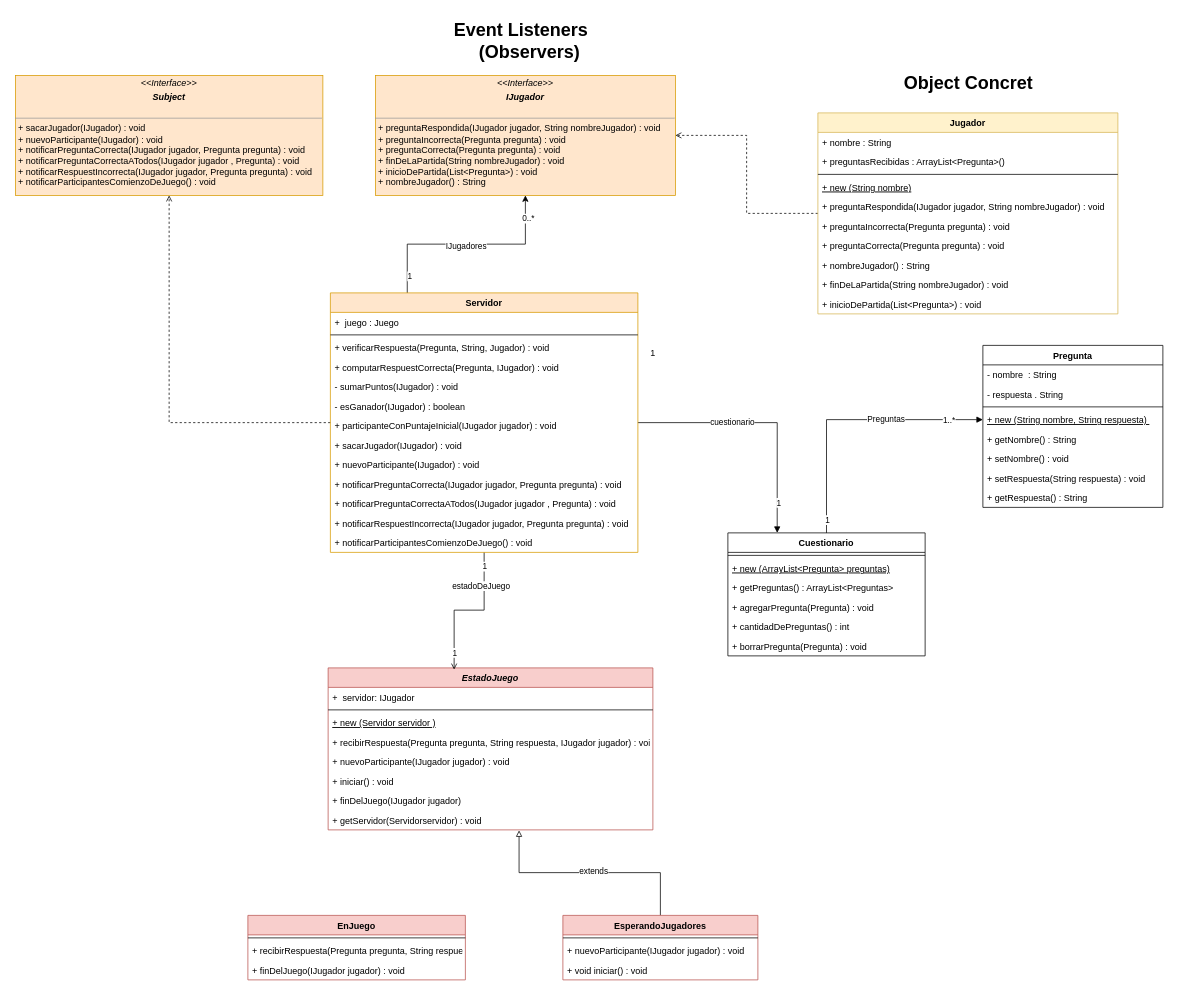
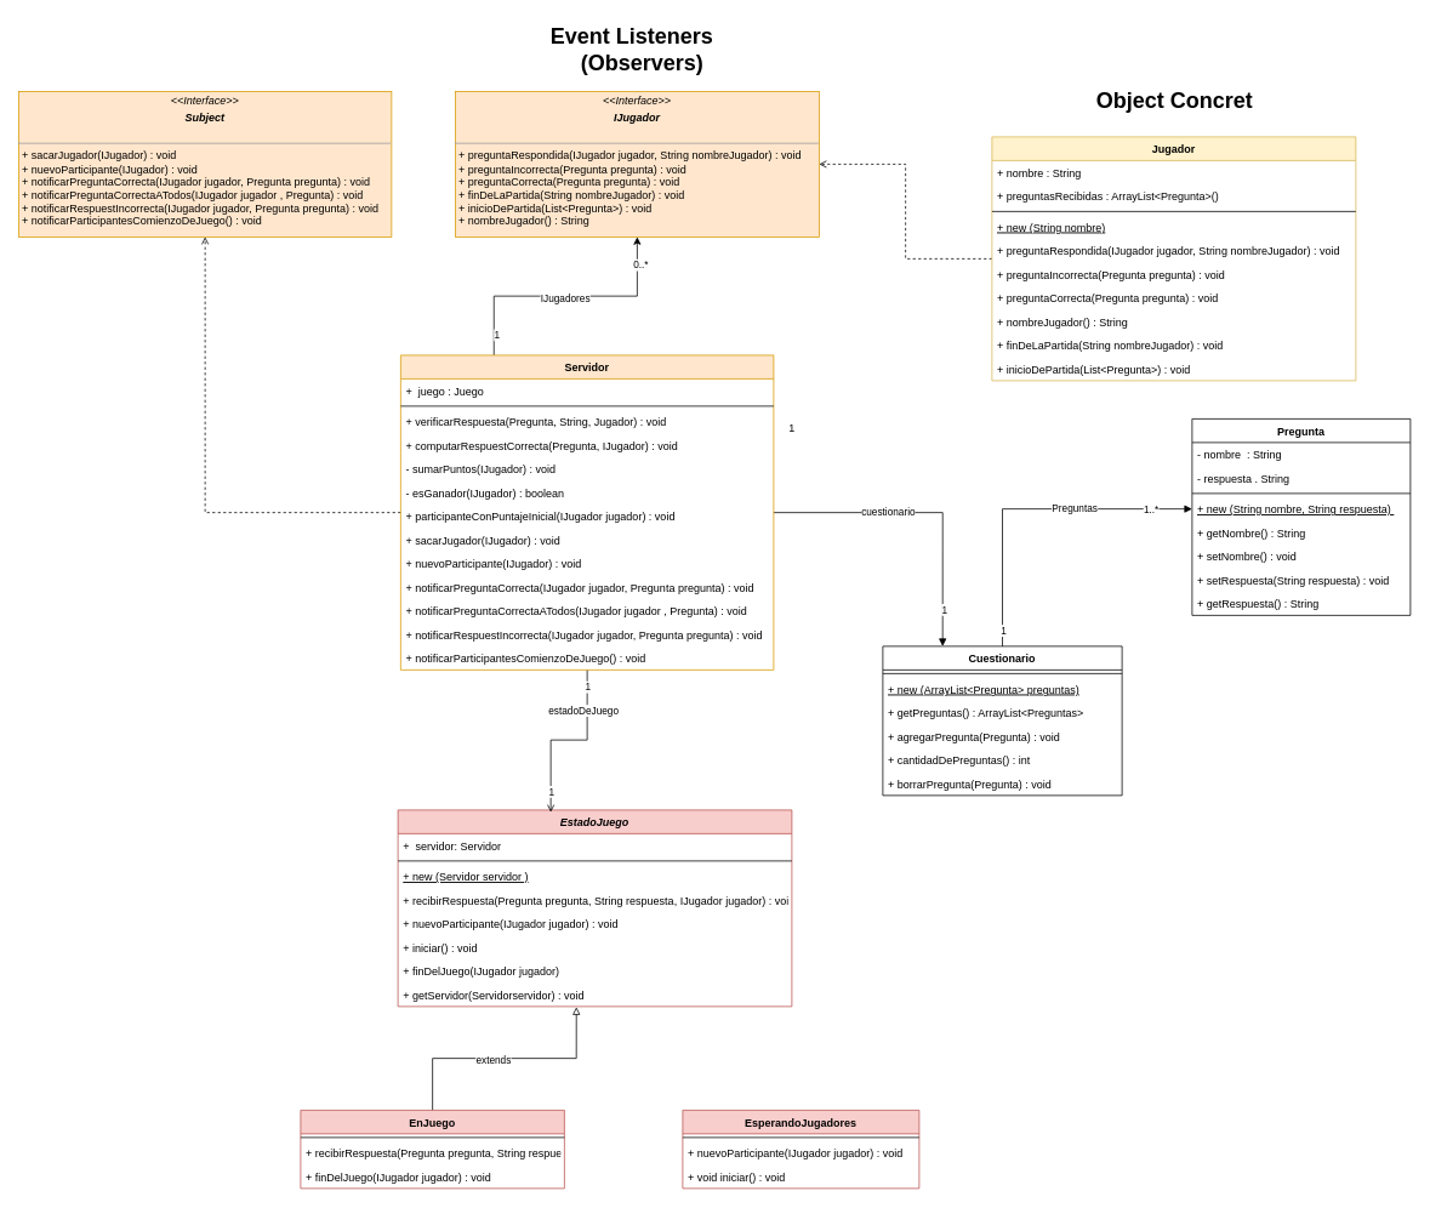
- <mxCell id="24" value="+  servidor: IJugador" style="text;strokeColor=none;fillColor=none;align=left;verticalAlign=top;spacingLeft=4;spacingRight=4;overflow=hidden;rotatable=0;points=[[0,0.5],[1,0.5]];portConstraint=eastwest;" vertex="1" parent="23"><mxGeometry y="26" width="433" height="26" as="geometry" /></mxCell>
+ <mxCell id="24" value="+  servidor: Servidor" style="text;strokeColor=none;fillColor=none;align=left;verticalAlign=top;spacingLeft=4;spacingRight=4;overflow=hidden;rotatable=0;points=[[0,0.5],[1,0.5]];portConstraint=eastwest;" vertex="1" parent="23"><mxGeometry y="26" width="433" height="26" as="geometry" /></mxCell>
+ <mxCell id="42" style="edgeStyle=orthogonalEdgeStyle;rounded=0;orthogonalLoop=1;jettySize=auto;html=1;entryX=0.453;entryY=1.026;entryDx=0;entryDy=0;entryPerimeter=0;endArrow=block;endFill=0;" edge="1" parent="1" source="44" target="31"><mxGeometry relative="1" as="geometry" /></mxCell>
+ <mxCell id="43" value="extends" style="edgeLabel;html=1;align=center;verticalAlign=middle;resizable=0;points=[];" vertex="1" connectable="0" parent="42"><mxGeometry x="-0.095" y="-1" relative="1" as="geometry"><mxPoint as="offset" /></mxGeometry></mxCell>
- <mxCell id="48" style="edgeStyle=orthogonalEdgeStyle;rounded=0;orthogonalLoop=1;jettySize=auto;html=1;entryX=0.588;entryY=1.026;entryDx=0;entryDy=0;entryPerimeter=0;endArrow=block;endFill=0;" edge="1" parent="1" source="50" target="31"><mxGeometry relative="1" as="geometry" /></mxCell>
- <mxCell id="49" value="extends" style="edgeLabel;html=1;align=center;verticalAlign=middle;resizable=0;points=[];" vertex="1" connectable="0" parent="48"><mxGeometry x="0.32" y="-3" relative="1" as="geometry"><mxPoint x="52" as="offset" /></mxGeometry></mxCell>
